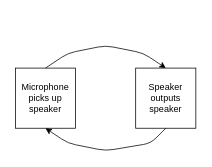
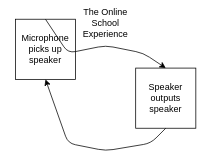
+ <mxCell id="6" value="The Online School Experience" style="text;html=1;strokeColor=none;fillColor=none;align=center;verticalAlign=middle;whiteSpace=wrap;rounded=0;" vertex="1" parent="1"><mxGeometry x="120" y="20" width="40" height="20" as="geometry" /></mxCell>
- <mxCell id="2" value="Microphone picks up speaker" style="whiteSpace=wrap;html=1;aspect=fixed;" vertex="1" parent="1"><mxGeometry x="20" y="90" width="80" height="80" as="geometry" /></mxCell>
+ <mxCell id="2" value="Microphone picks up speaker" style="whiteSpace=wrap;html=1;aspect=fixed;" vertex="1" parent="1"><mxGeometry x="20" y="25" width="80" height="80" as="geometry" /></mxCell>
